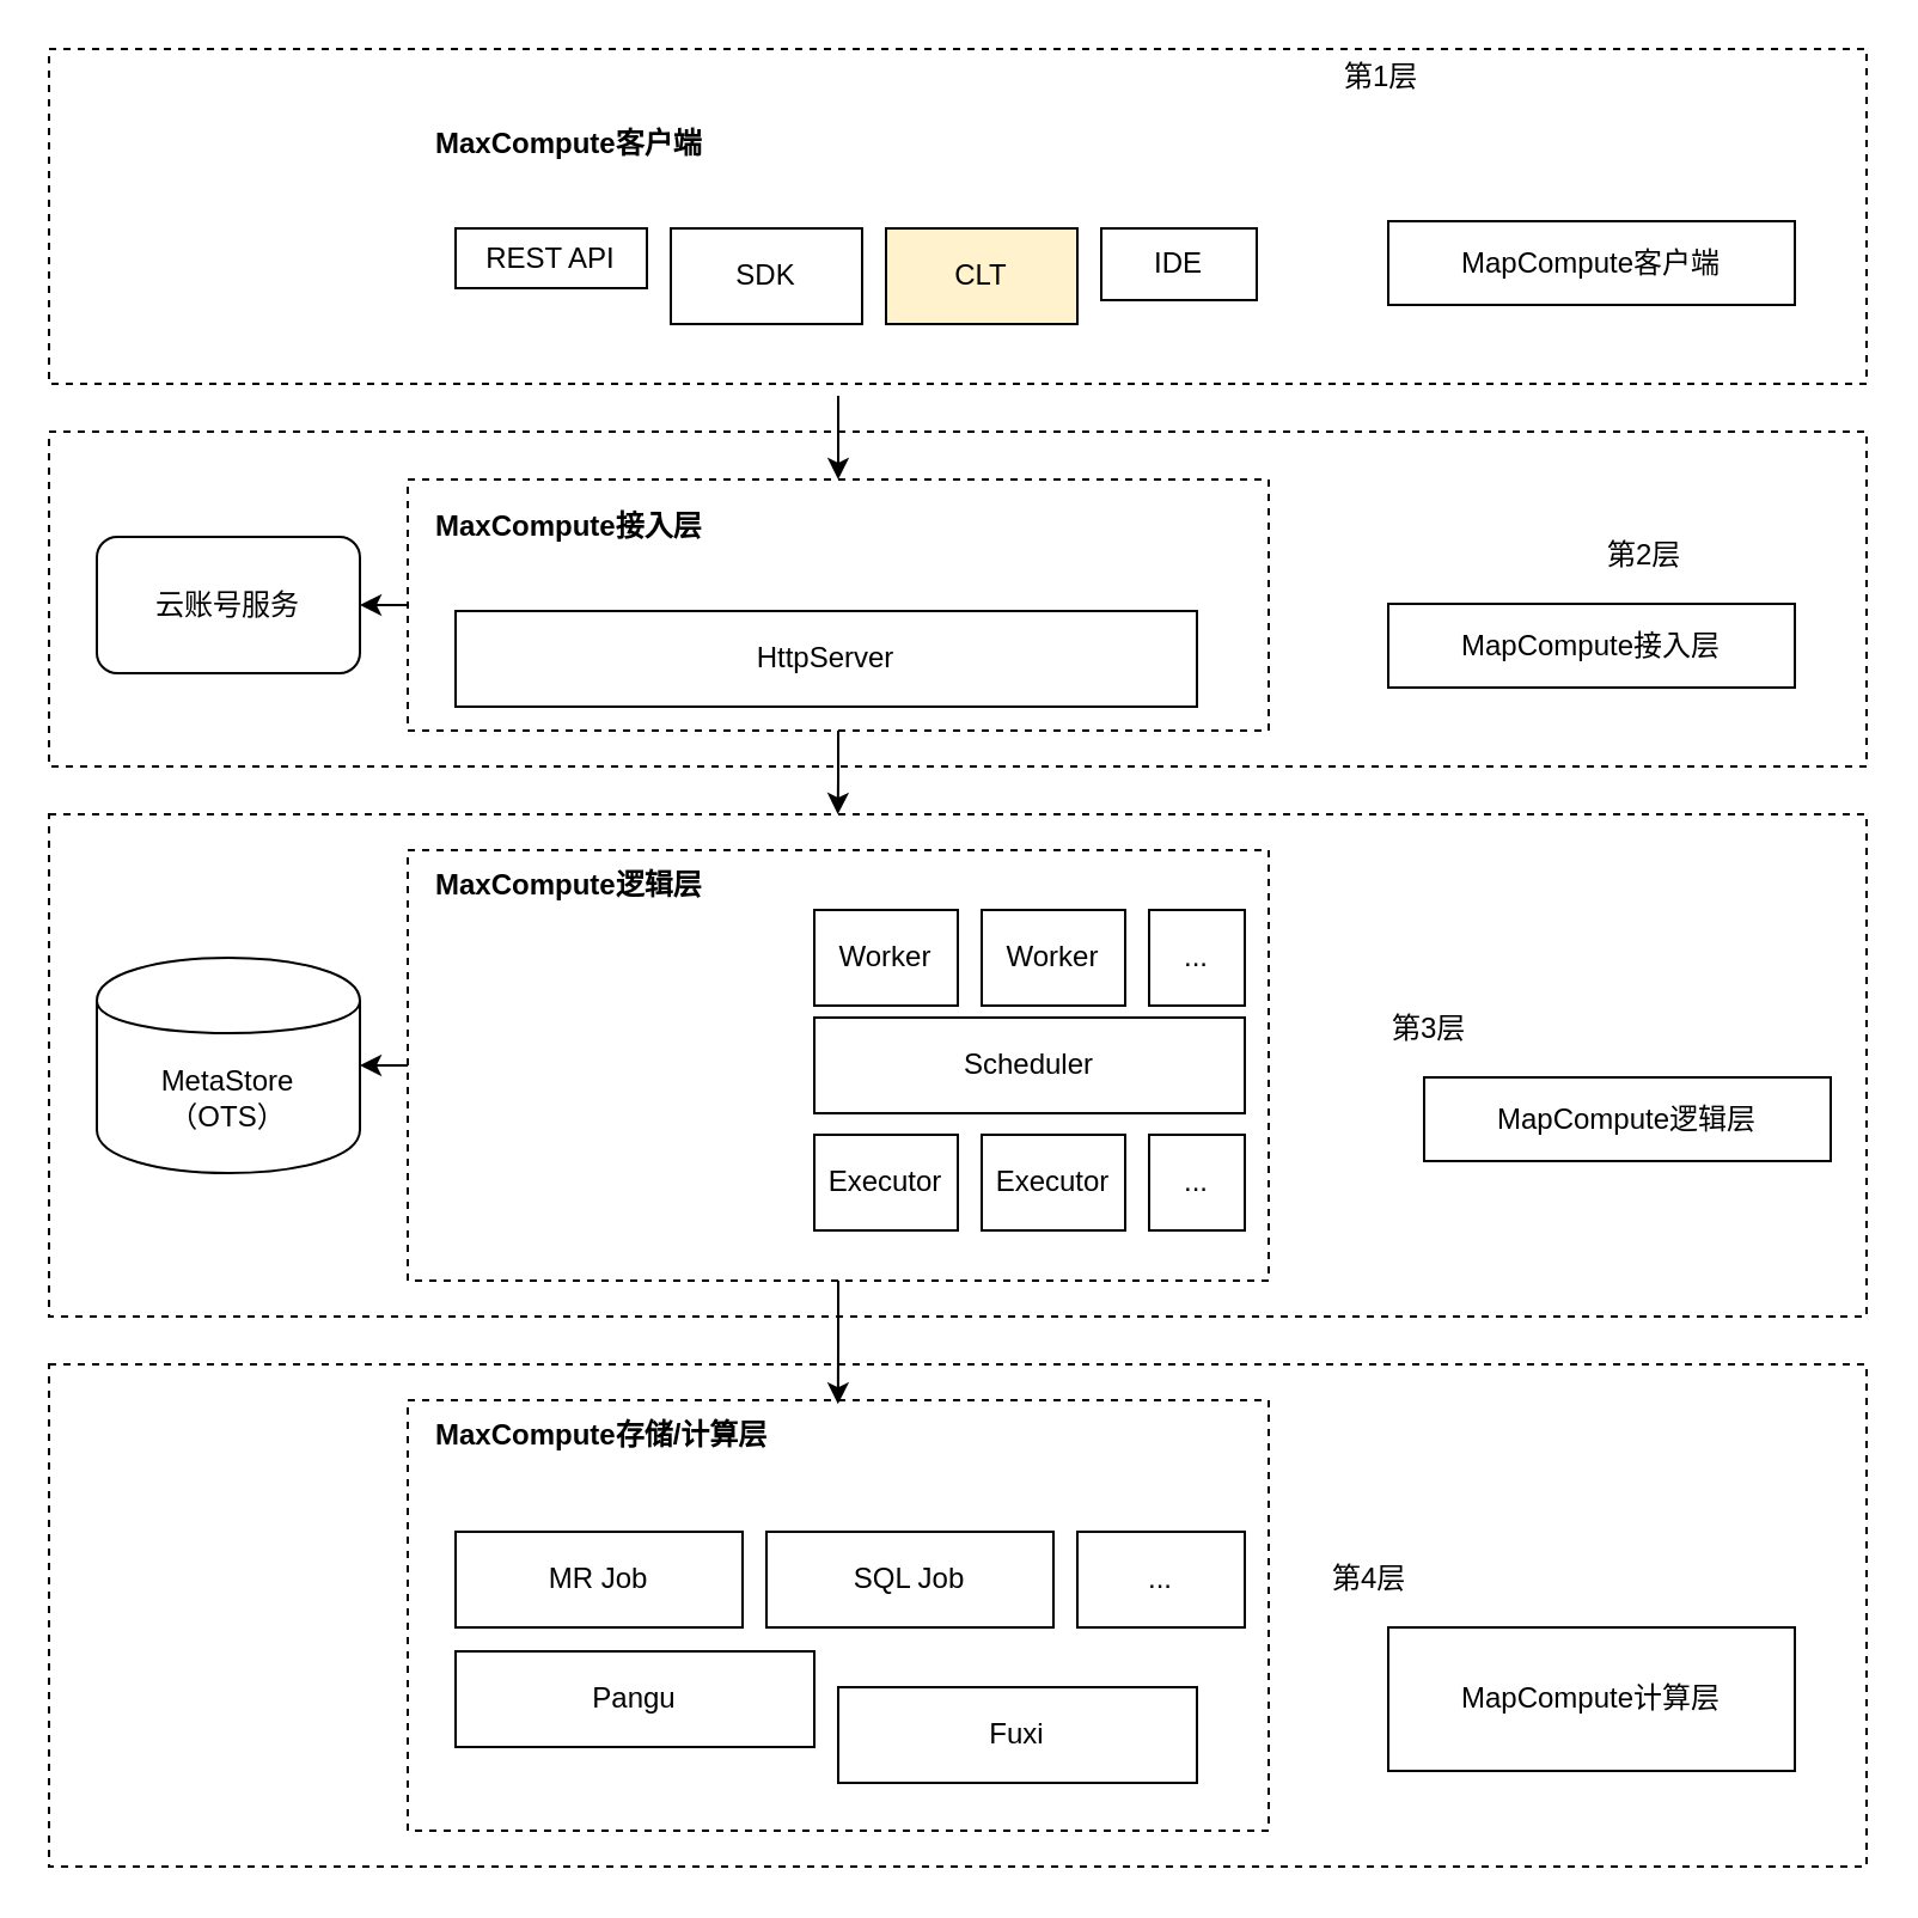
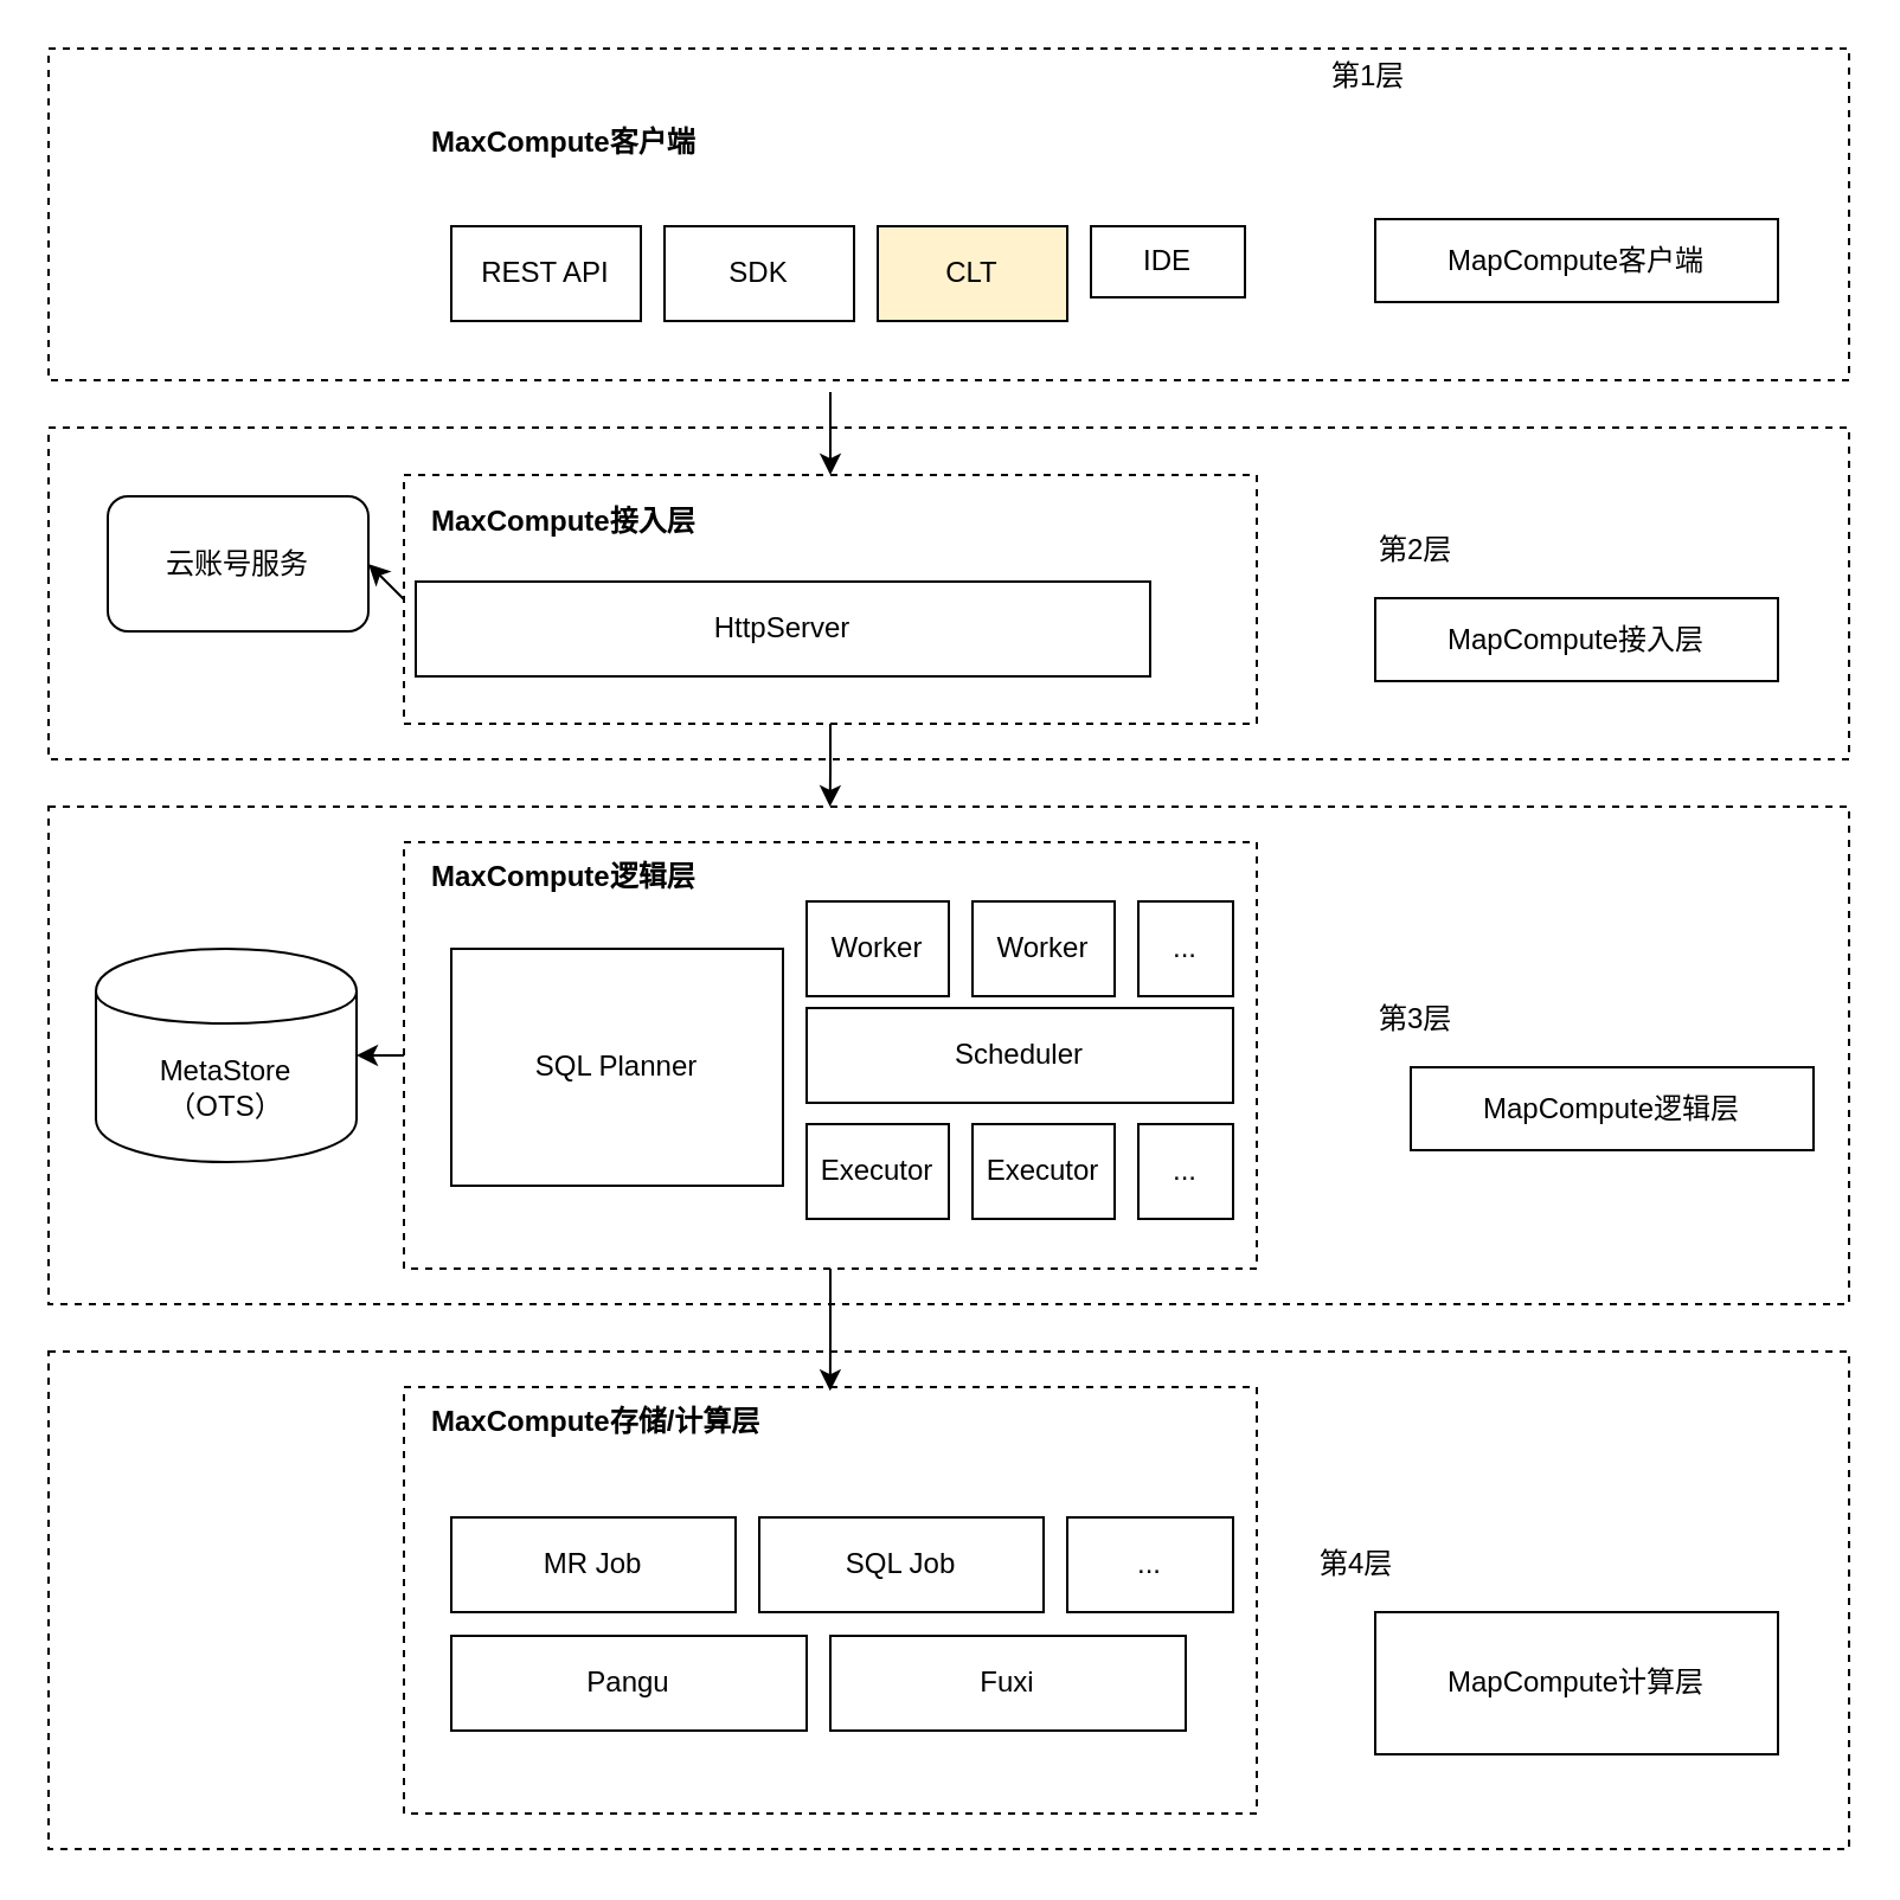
- <mxCell id="39" value="REST API" style="rounded=0;whiteSpace=wrap;html=1;" vertex="1" parent="1"><mxGeometry x="190" y="95" width="80" height="25" as="geometry" /></mxCell>
+ <mxCell id="39" value="REST API" style="rounded=0;whiteSpace=wrap;html=1;" vertex="1" parent="1"><mxGeometry x="190" y="95" width="80" height="40" as="geometry" /></mxCell>
- <mxCell id="34" value="第2层" style="text;html=1;strokeColor=none;fillColor=none;align=left;verticalAlign=middle;whiteSpace=wrap;rounded=0;" vertex="1" parent="1"><mxGeometry x="670" y="222" width="40" height="20" as="geometry" /></mxCell>
+ <mxCell id="34" value="第2层" style="text;html=1;strokeColor=none;fillColor=none;align=left;verticalAlign=middle;whiteSpace=wrap;rounded=0;" vertex="1" parent="1"><mxGeometry x="580" y="222" width="40" height="20" as="geometry" /></mxCell>
- <mxCell id="36" value="云账号服务" style="rounded=1;whiteSpace=wrap;html=1;" vertex="1" parent="1"><mxGeometry x="40" y="224" width="110" height="57" as="geometry" /></mxCell>
+ <mxCell id="36" value="云账号服务" style="rounded=1;whiteSpace=wrap;html=1;" vertex="1" parent="1"><mxGeometry x="45" y="209" width="110" height="57" as="geometry" /></mxCell>
- <mxCell id="32" value="HttpServer" style="rounded=0;whiteSpace=wrap;html=1;" vertex="1" parent="1"><mxGeometry x="190" y="255" width="310" height="40" as="geometry" /></mxCell>
+ <mxCell id="32" value="HttpServer" style="rounded=0;whiteSpace=wrap;html=1;" vertex="1" parent="1"><mxGeometry x="175" y="245" width="310" height="40" as="geometry" /></mxCell>
+ <mxCell id="19" value="SQL Planner" style="rounded=0;whiteSpace=wrap;html=1;" vertex="1" parent="1"><mxGeometry x="190" y="400" width="140" height="100" as="geometry" /></mxCell>
- <mxCell id="9" value="Fuxi" style="rounded=0;whiteSpace=wrap;html=1;" vertex="1" parent="1"><mxGeometry x="350" y="705" width="150" height="40" as="geometry" /></mxCell>
+ <mxCell id="9" value="Fuxi" style="rounded=0;whiteSpace=wrap;html=1;" vertex="1" parent="1"><mxGeometry x="350" y="690" width="150" height="40" as="geometry" /></mxCell>
